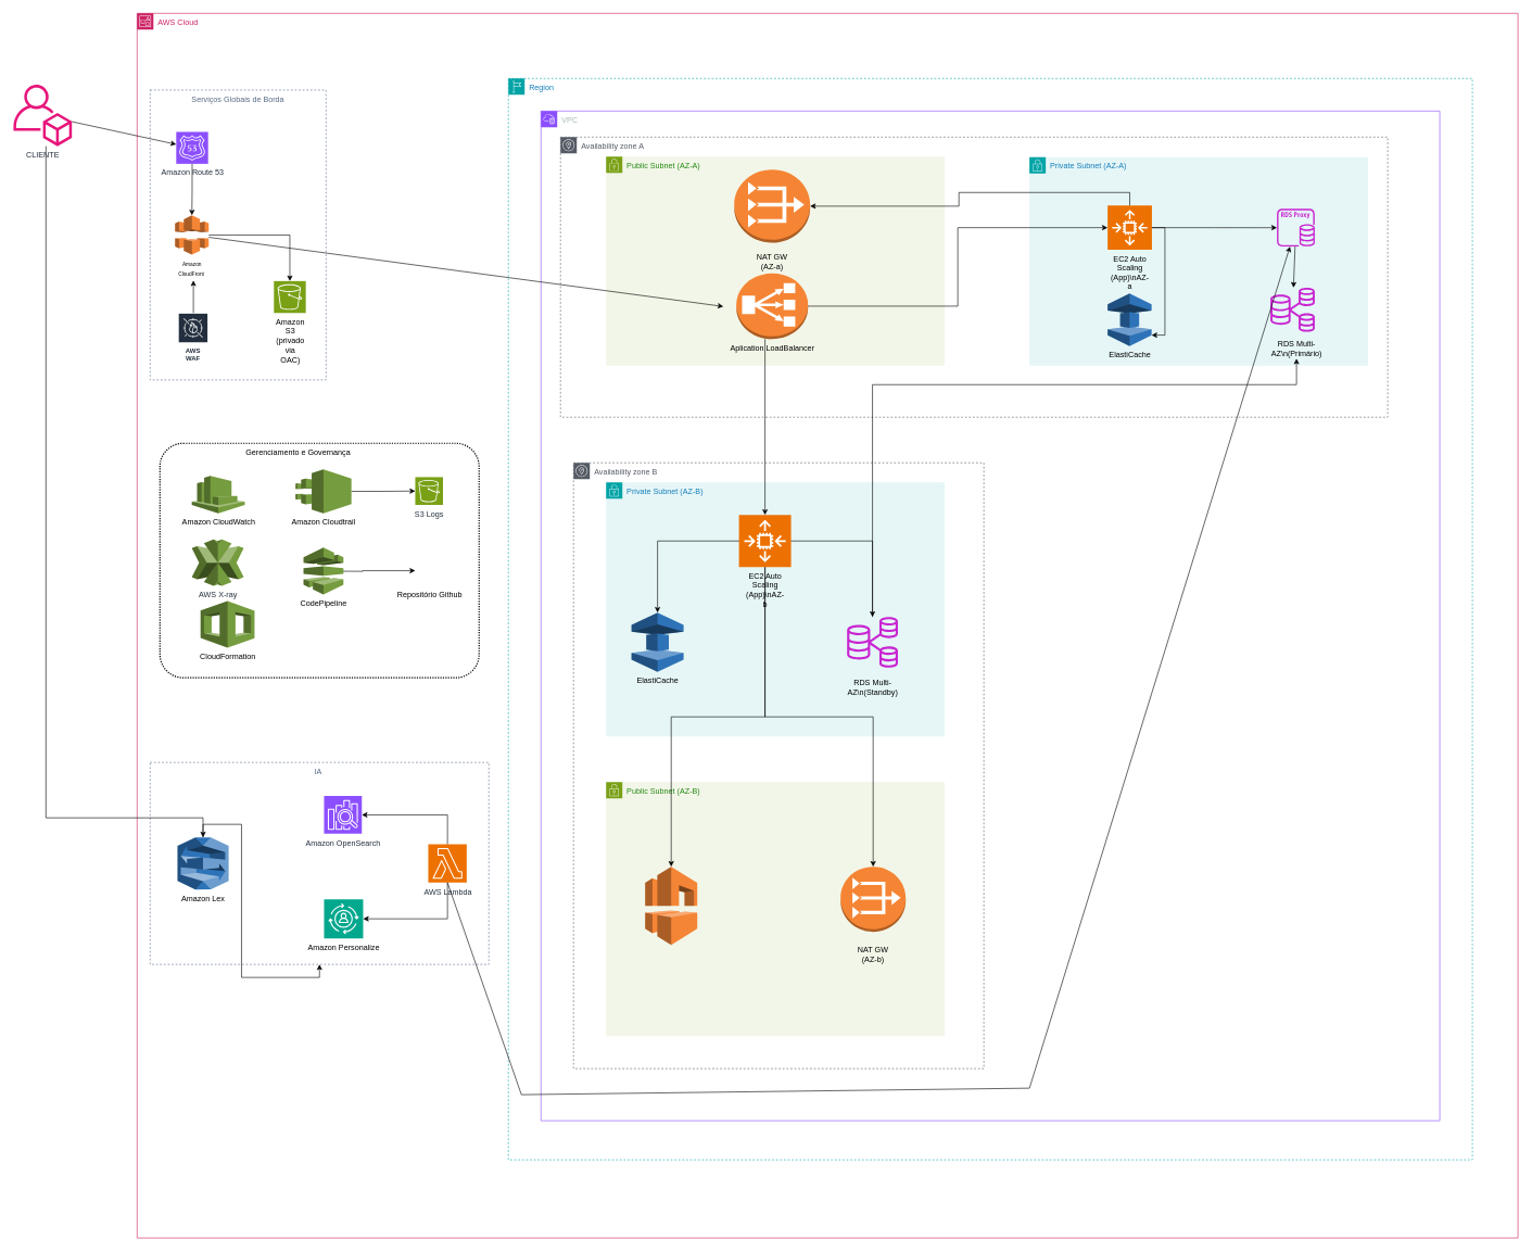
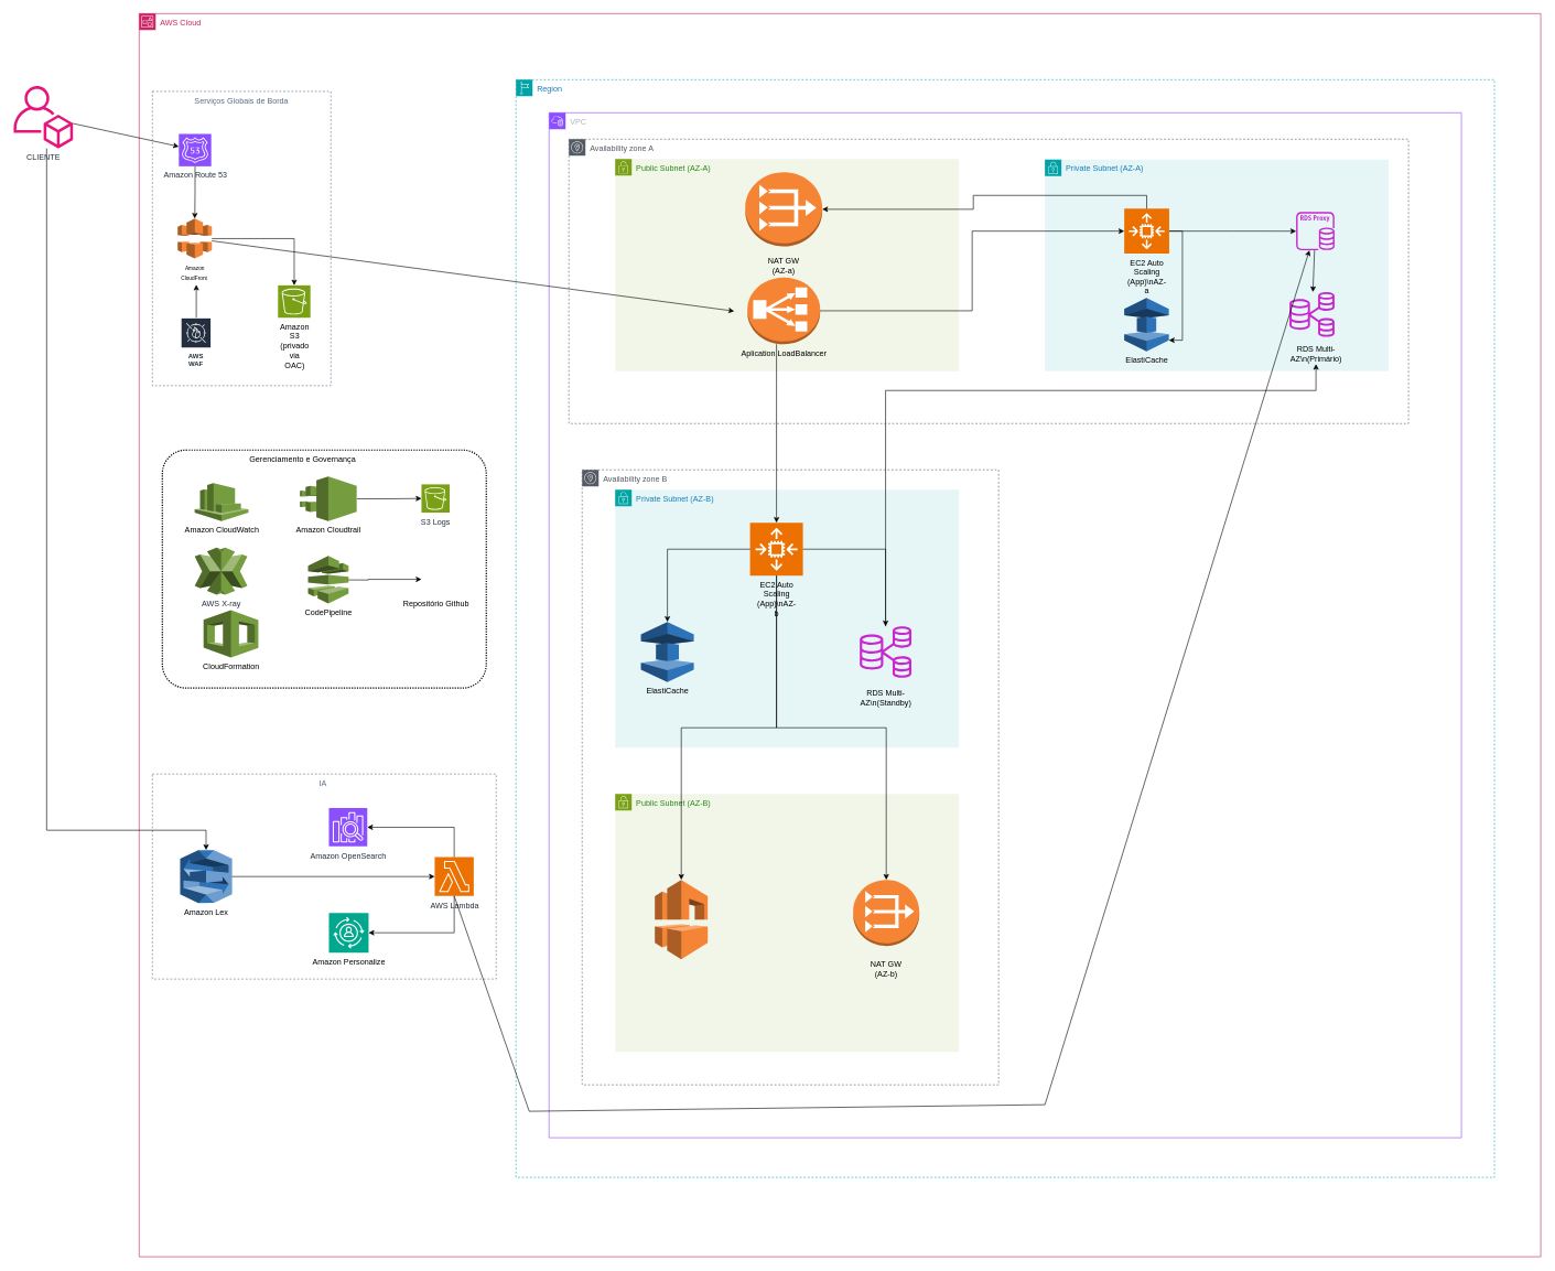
- <mxCell id="55" style="edgeStyle=orthogonalEdgeStyle;rounded=0;orthogonalLoop=1;jettySize=auto;html=1;" edge="1" parent="46" source="54" target="47"><mxGeometry relative="1" as="geometry" /></mxCell>
+ <mxCell id="55" style="edgeStyle=orthogonalEdgeStyle;rounded=0;orthogonalLoop=1;jettySize=auto;html=1;" edge="1" parent="46" source="54" target="48"><mxGeometry relative="1" as="geometry" /></mxCell>
